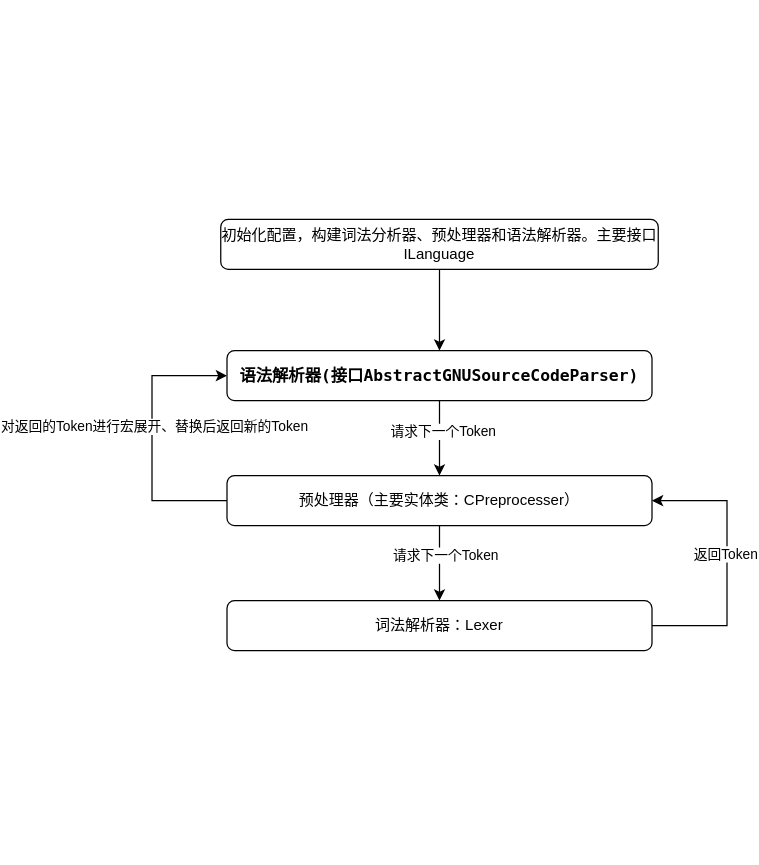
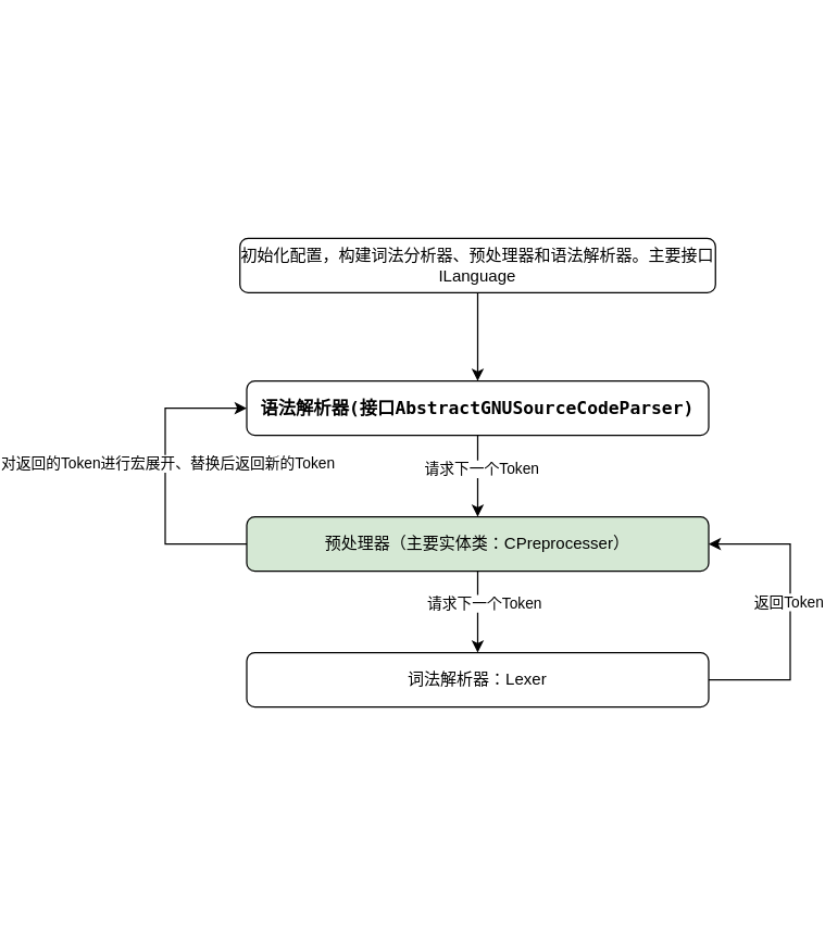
- <mxCell id="13" value="预处理器（主要实体类：CPreprocesser）" style="rounded=1;whiteSpace=wrap;html=1;fontSize=12;glass=0;strokeWidth=1;shadow=0;direction=south;rotation=90;horizontal=0;" vertex="1" parent="1"><mxGeometry x="230" y="230" width="40" height="340" as="geometry" /></mxCell>
+ <mxCell id="13" value="预处理器（主要实体类：CPreprocesser）" style="rounded=1;whiteSpace=wrap;html=1;fontSize=12;glass=0;strokeWidth=1;shadow=0;direction=south;rotation=90;horizontal=0;fillColor=#d5e8d4;" vertex="1" parent="1"><mxGeometry x="230" y="230" width="40" height="340" as="geometry" /></mxCell>
